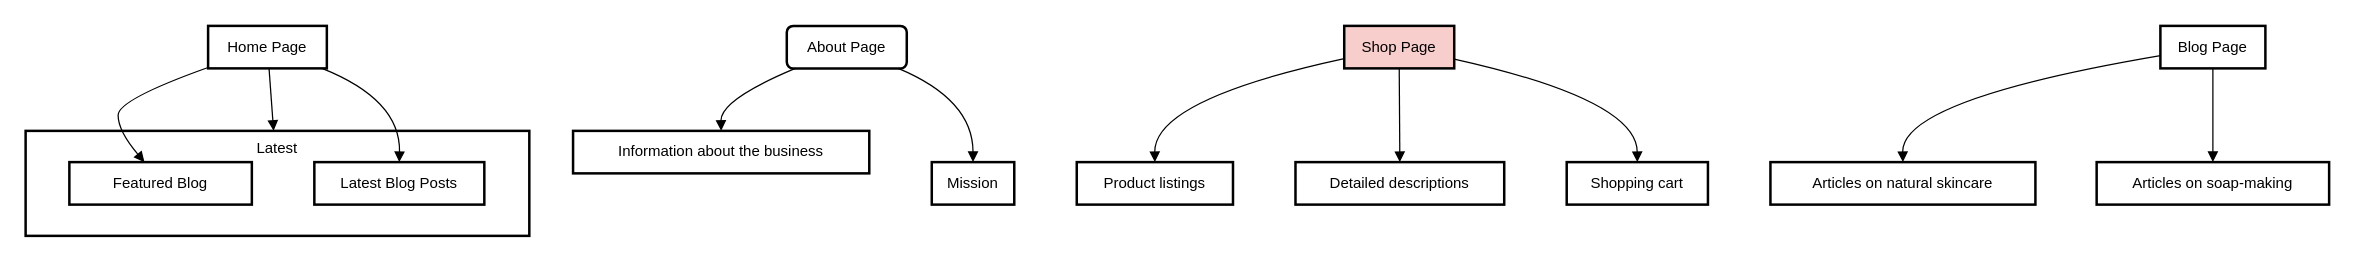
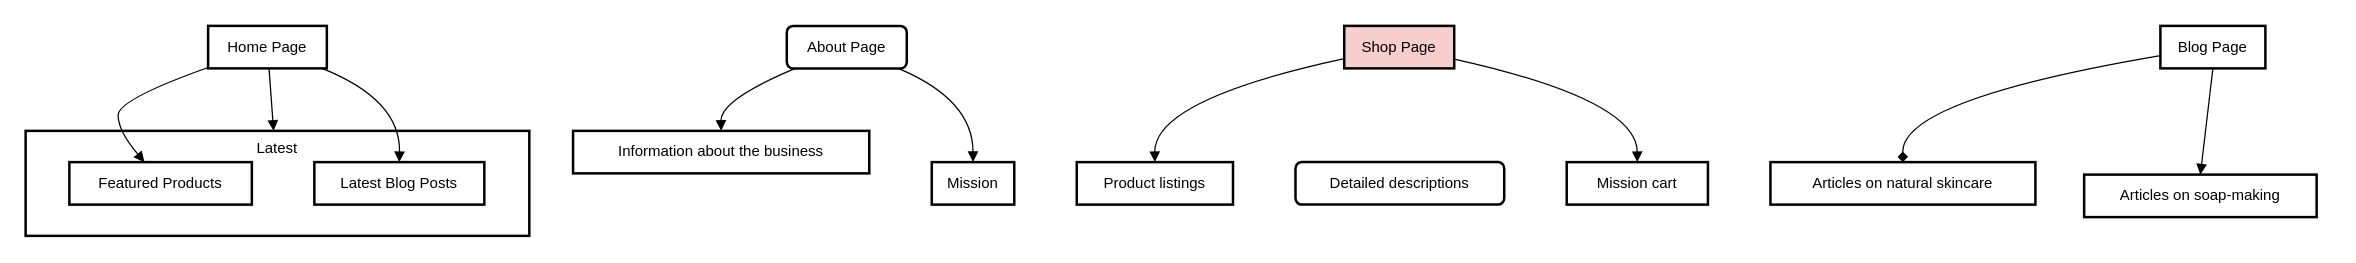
- <mxCell id="21" value="" style="curved=1;startArrow=none;endArrow=block;exitX=0.5;exitY=0.99;entryX=0.5;entryY=-0.01;" edge="1" parent="1" source="7" target="12"><mxGeometry relative="1" as="geometry"><Array as="points" /></mxGeometry></mxCell>
- <mxCell id="23" value="" style="curved=1;startArrow=none;endArrow=block;exitX=0;exitY=0.7;entryX=0.5;entryY=-0.01;" edge="1" parent="1" source="8" target="14"><mxGeometry relative="1" as="geometry"><Array as="points"><mxPoint x="1521" y="79" /></Array></mxGeometry></mxCell>
+ <mxCell id="23" value="" style="curved=1;startArrow=none;endArrow=diamond;exitX=0;exitY=0.7;entryX=0.5;entryY=-0.01;" edge="1" parent="1" source="8" target="14"><mxGeometry relative="1" as="geometry"><Array as="points"><mxPoint x="1521" y="79" /></Array></mxGeometry></mxCell>
- <mxCell id="3" value="Featured Blog" style="whiteSpace=wrap;strokeWidth=2;" vertex="1" parent="1"><mxGeometry x="55" y="129" width="146" height="34" as="geometry" /></mxCell>
+ <mxCell id="3" value="Featured Products" style="whiteSpace=wrap;strokeWidth=2;" vertex="1" parent="1"><mxGeometry x="55" y="129" width="146" height="34" as="geometry" /></mxCell>
- <mxCell id="12" value="Detailed descriptions" style="whiteSpace=wrap;strokeWidth=2;" vertex="1" parent="1"><mxGeometry x="1036" y="129" width="167" height="34" as="geometry" /></mxCell>
+ <mxCell id="12" value="Detailed descriptions" style="whiteSpace=wrap;strokeWidth=2;rounded=1;" vertex="1" parent="1"><mxGeometry x="1036" y="129" width="167" height="34" as="geometry" /></mxCell>
- <mxCell id="13" value="Shopping cart" style="whiteSpace=wrap;strokeWidth=2;" vertex="1" parent="1"><mxGeometry x="1253" y="129" width="113" height="34" as="geometry" /></mxCell>
+ <mxCell id="13" value="Mission cart" style="whiteSpace=wrap;strokeWidth=2;" vertex="1" parent="1"><mxGeometry x="1253" y="129" width="113" height="34" as="geometry" /></mxCell>
- <mxCell id="15" value="Articles on soap-making" style="whiteSpace=wrap;strokeWidth=2;" vertex="1" parent="1"><mxGeometry x="1677" y="129" width="186" height="34" as="geometry" /></mxCell>
+ <mxCell id="15" value="Articles on soap-making" style="whiteSpace=wrap;strokeWidth=2;" vertex="1" parent="1"><mxGeometry x="1667" y="139" width="186" height="34" as="geometry" /></mxCell>
